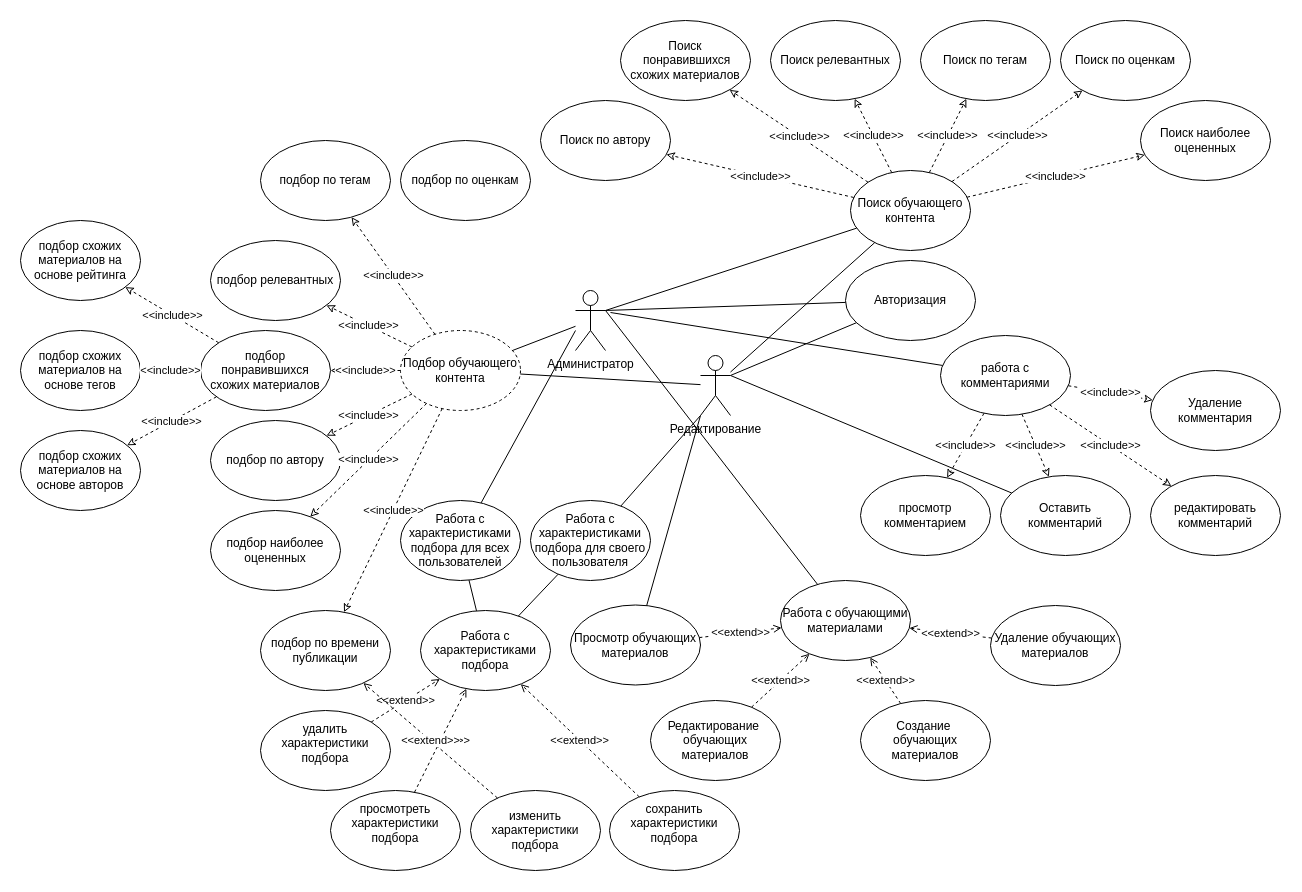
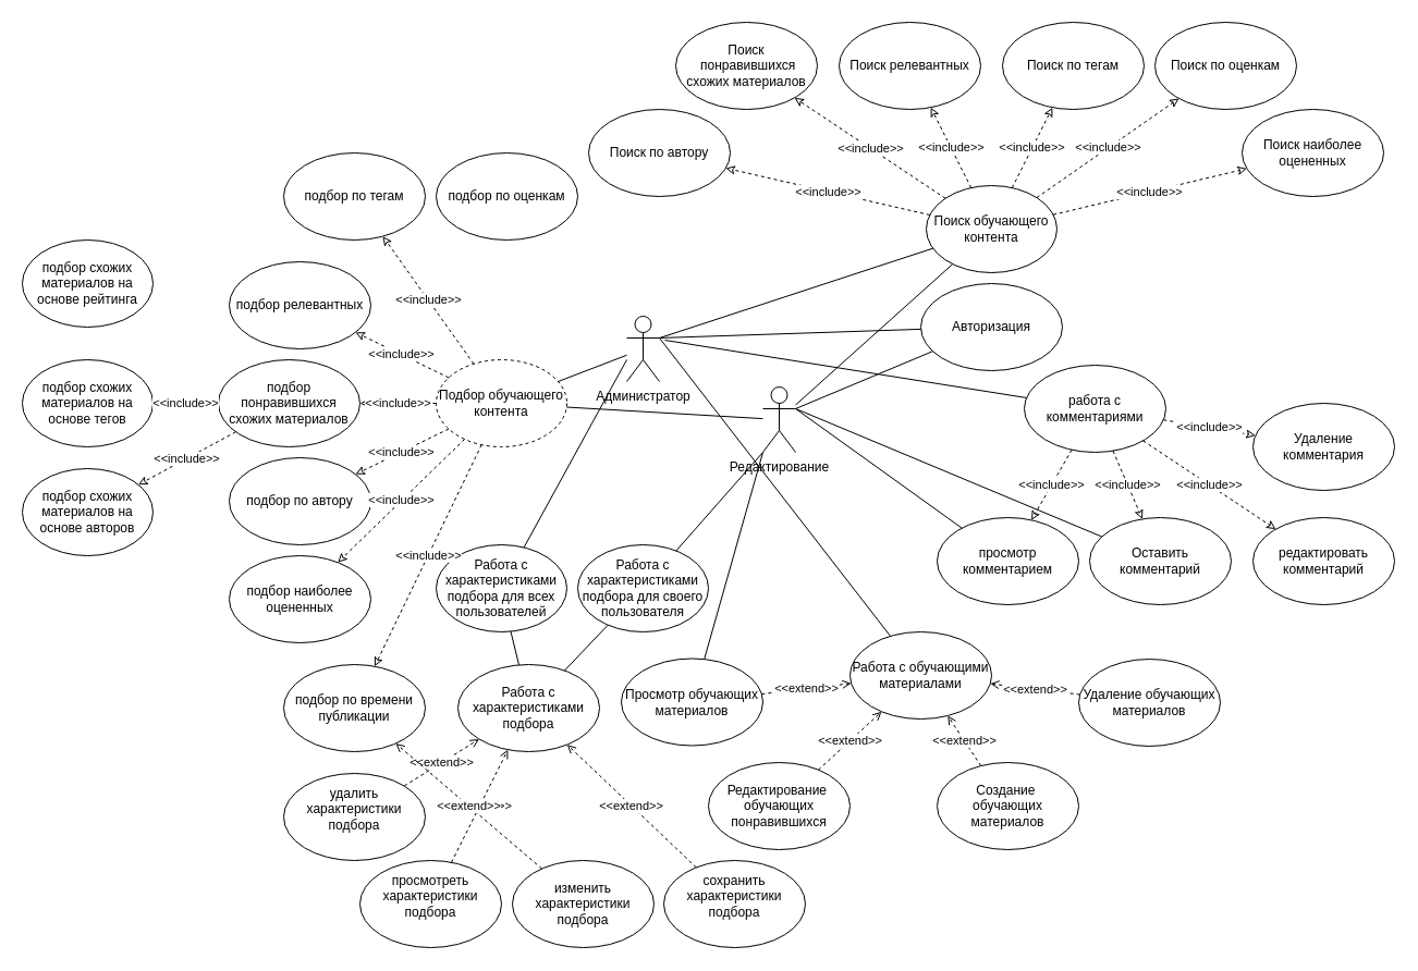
- <mxCell id="14" value="&amp;lt;&amp;lt;include&amp;gt;&amp;gt;" style="endArrow=classic;html=1;dashed=1;endFill=0;" edge="1" parent="1" source="10" target="11"><mxGeometry width="50" height="50" relative="1" as="geometry"><mxPoint x="650" y="500" as="sourcePoint" /><mxPoint x="700" y="450" as="targetPoint" /></mxGeometry></mxCell>
+ <mxCell id="77" value="" style="endArrow=none;html=1;endFill=0;exitX=1;exitY=0.333;exitDx=0;exitDy=0;exitPerimeter=0;" edge="1" parent="1" source="8" target="3"><mxGeometry width="50" height="50" relative="1" as="geometry"><mxPoint x="740" y="385" as="sourcePoint" /><mxPoint x="1021.227" y="502.528" as="targetPoint" /></mxGeometry></mxCell>
- <mxCell id="39" value="Редактирование&amp;nbsp;&lt;br&gt;обучающих материалов" style="ellipse;whiteSpace=wrap;html=1;" vertex="1" parent="1"><mxGeometry x="650" y="700" width="130" height="80" as="geometry" /></mxCell>
+ <mxCell id="39" value="Редактирование&amp;nbsp;&lt;br&gt;обучающих понравившихся" style="ellipse;whiteSpace=wrap;html=1;" vertex="1" parent="1"><mxGeometry x="650" y="700" width="130" height="80" as="geometry" /></mxCell>
